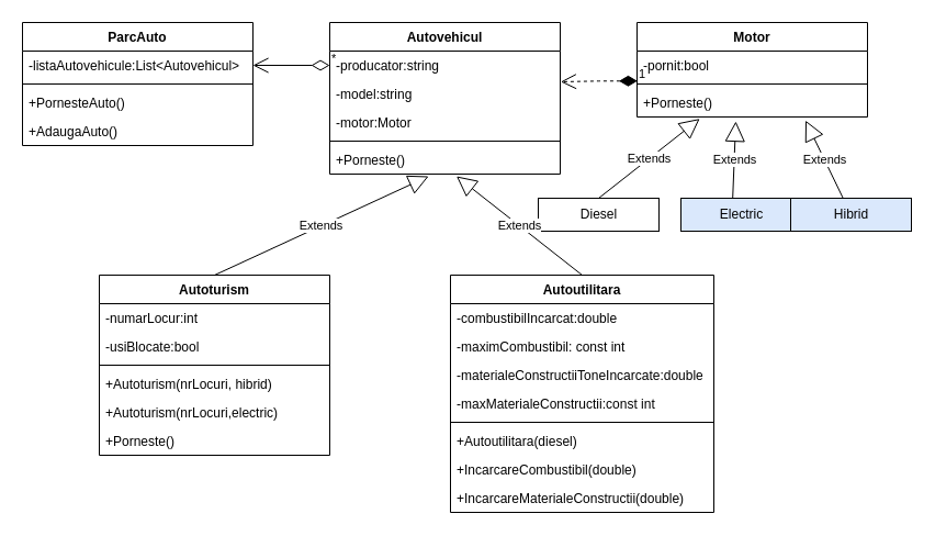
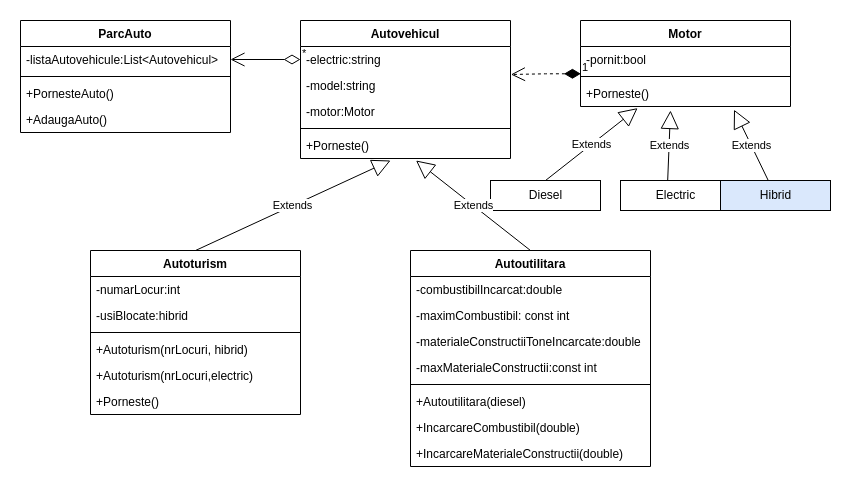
- <mxCell id="8" value="-producator:string" style="text;strokeColor=none;fillColor=none;align=left;verticalAlign=top;spacingLeft=4;spacingRight=4;overflow=hidden;rotatable=0;points=[[0,0.5],[1,0.5]];portConstraint=eastwest;" vertex="1" parent="7"><mxGeometry y="26" width="210" height="26" as="geometry" /></mxCell>
+ <mxCell id="8" value="-electric:string" style="text;strokeColor=none;fillColor=none;align=left;verticalAlign=top;spacingLeft=4;spacingRight=4;overflow=hidden;rotatable=0;points=[[0,0.5],[1,0.5]];portConstraint=eastwest;" vertex="1" parent="7"><mxGeometry y="26" width="210" height="26" as="geometry" /></mxCell>
- <mxCell id="17" value="Electric" style="html=1;fillColor=#dae8fc;" vertex="1" parent="1"><mxGeometry x="620" y="180" width="110" height="30" as="geometry" /></mxCell>
+ <mxCell id="17" value="Electric" style="html=1;" vertex="1" parent="1"><mxGeometry x="620" y="180" width="110" height="30" as="geometry" /></mxCell>
- <mxCell id="25" value="-usiBlocate:bool" style="text;strokeColor=none;fillColor=none;align=left;verticalAlign=top;spacingLeft=4;spacingRight=4;overflow=hidden;rotatable=0;points=[[0,0.5],[1,0.5]];portConstraint=eastwest;" vertex="1" parent="23"><mxGeometry y="52" width="210" height="26" as="geometry" /></mxCell>
+ <mxCell id="25" value="-usiBlocate:hibrid" style="text;strokeColor=none;fillColor=none;align=left;verticalAlign=top;spacingLeft=4;spacingRight=4;overflow=hidden;rotatable=0;points=[[0,0.5],[1,0.5]];portConstraint=eastwest;" vertex="1" parent="23"><mxGeometry y="52" width="210" height="26" as="geometry" /></mxCell>
